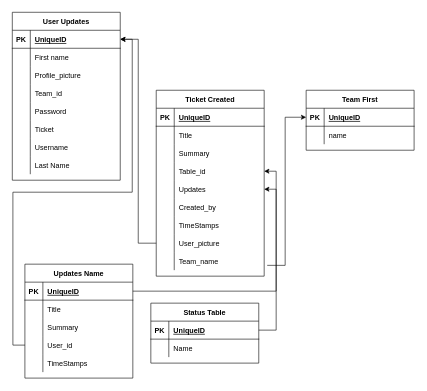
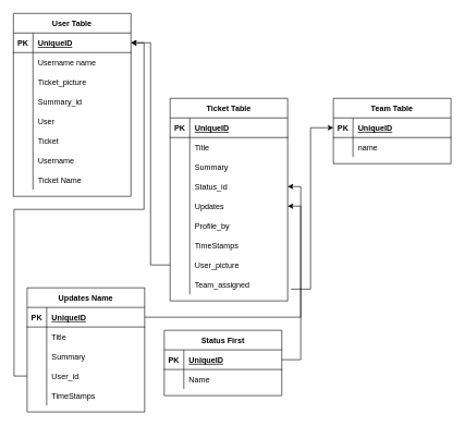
- <mxCell id="2" value="User Updates" style="shape=table;startSize=30;container=1;collapsible=1;childLayout=tableLayout;fixedRows=1;rowLines=0;fontStyle=1;align=center;resizeLast=1;" parent="1" vertex="1"><mxGeometry x="20" y="20" width="180" height="280" as="geometry" /></mxCell>
+ <mxCell id="2" value="User Table" style="shape=table;startSize=30;container=1;collapsible=1;childLayout=tableLayout;fixedRows=1;rowLines=0;fontStyle=1;align=center;resizeLast=1;" parent="1" vertex="1"><mxGeometry x="20" y="20" width="180" height="280" as="geometry" /></mxCell>
- <mxCell id="8" value="First name" style="shape=partialRectangle;connectable=0;fillColor=none;top=0;left=0;bottom=0;right=0;align=left;spacingLeft=6;overflow=hidden;" parent="6" vertex="1"><mxGeometry x="30" width="150" height="30" as="geometry"><mxRectangle width="150" height="30" as="alternateBounds" /></mxGeometry></mxCell>
+ <mxCell id="8" value="Username name" style="shape=partialRectangle;connectable=0;fillColor=none;top=0;left=0;bottom=0;right=0;align=left;spacingLeft=6;overflow=hidden;" parent="6" vertex="1"><mxGeometry x="30" width="150" height="30" as="geometry"><mxRectangle width="150" height="30" as="alternateBounds" /></mxGeometry></mxCell>
- <mxCell id="11" value="Profile_picture" style="shape=partialRectangle;connectable=0;fillColor=none;top=0;left=0;bottom=0;right=0;align=left;spacingLeft=6;overflow=hidden;" parent="9" vertex="1"><mxGeometry x="30" width="150" height="30" as="geometry"><mxRectangle width="150" height="30" as="alternateBounds" /></mxGeometry></mxCell>
+ <mxCell id="11" value="Ticket_picture" style="shape=partialRectangle;connectable=0;fillColor=none;top=0;left=0;bottom=0;right=0;align=left;spacingLeft=6;overflow=hidden;" parent="9" vertex="1"><mxGeometry x="30" width="150" height="30" as="geometry"><mxRectangle width="150" height="30" as="alternateBounds" /></mxGeometry></mxCell>
- <mxCell id="14" value="Team_id" style="shape=partialRectangle;connectable=0;fillColor=none;top=0;left=0;bottom=0;right=0;align=left;spacingLeft=6;overflow=hidden;" parent="12" vertex="1"><mxGeometry x="30" width="150" height="30" as="geometry"><mxRectangle width="150" height="30" as="alternateBounds" /></mxGeometry></mxCell>
+ <mxCell id="14" value="Summary_id" style="shape=partialRectangle;connectable=0;fillColor=none;top=0;left=0;bottom=0;right=0;align=left;spacingLeft=6;overflow=hidden;" parent="12" vertex="1"><mxGeometry x="30" width="150" height="30" as="geometry"><mxRectangle width="150" height="30" as="alternateBounds" /></mxGeometry></mxCell>
- <mxCell id="28" value="Ticket Created" style="shape=table;startSize=30;container=1;collapsible=1;childLayout=tableLayout;fixedRows=1;rowLines=0;fontStyle=1;align=center;resizeLast=1;" parent="1" vertex="1"><mxGeometry x="260" y="150" width="180" height="310" as="geometry" /></mxCell>
+ <mxCell id="28" value="Ticket Table" style="shape=table;startSize=30;container=1;collapsible=1;childLayout=tableLayout;fixedRows=1;rowLines=0;fontStyle=1;align=center;resizeLast=1;" parent="1" vertex="1"><mxGeometry x="260" y="150" width="180" height="310" as="geometry" /></mxCell>
- <mxCell id="57" value="Team First" style="shape=table;startSize=30;container=1;collapsible=1;childLayout=tableLayout;fixedRows=1;rowLines=0;fontStyle=1;align=center;resizeLast=1;" parent="1" vertex="1"><mxGeometry x="510" y="150" width="180" height="100" as="geometry" /></mxCell>
+ <mxCell id="57" value="Team Table" style="shape=table;startSize=30;container=1;collapsible=1;childLayout=tableLayout;fixedRows=1;rowLines=0;fontStyle=1;align=center;resizeLast=1;" parent="1" vertex="1"><mxGeometry x="510" y="150" width="180" height="100" as="geometry" /></mxCell>
- <mxCell id="17" value="Password" style="shape=partialRectangle;connectable=0;fillColor=none;top=0;left=0;bottom=0;right=0;align=left;spacingLeft=6;overflow=hidden;" parent="15" vertex="1"><mxGeometry x="30" width="150" height="30" as="geometry"><mxRectangle width="150" height="30" as="alternateBounds" /></mxGeometry></mxCell>
+ <mxCell id="17" value="User" style="shape=partialRectangle;connectable=0;fillColor=none;top=0;left=0;bottom=0;right=0;align=left;spacingLeft=6;overflow=hidden;" parent="15" vertex="1"><mxGeometry x="30" width="150" height="30" as="geometry"><mxRectangle width="150" height="30" as="alternateBounds" /></mxGeometry></mxCell>
- <mxCell id="26" value="Last Name" style="shape=partialRectangle;connectable=0;fillColor=none;top=0;left=0;bottom=0;right=0;align=left;spacingLeft=6;overflow=hidden;" parent="24" vertex="1"><mxGeometry x="30" width="150" height="30" as="geometry"><mxRectangle width="150" height="30" as="alternateBounds" /></mxGeometry></mxCell>
+ <mxCell id="26" value="Ticket Name" style="shape=partialRectangle;connectable=0;fillColor=none;top=0;left=0;bottom=0;right=0;align=left;spacingLeft=6;overflow=hidden;" parent="24" vertex="1"><mxGeometry x="30" width="150" height="30" as="geometry"><mxRectangle width="150" height="30" as="alternateBounds" /></mxGeometry></mxCell>
- <mxCell id="40" value="Table_id" style="shape=partialRectangle;connectable=0;fillColor=none;top=0;left=0;bottom=0;right=0;align=left;spacingLeft=6;overflow=hidden;" parent="38" vertex="1"><mxGeometry x="30" width="150" height="30" as="geometry"><mxRectangle width="150" height="30" as="alternateBounds" /></mxGeometry></mxCell>
+ <mxCell id="40" value="Status_id" style="shape=partialRectangle;connectable=0;fillColor=none;top=0;left=0;bottom=0;right=0;align=left;spacingLeft=6;overflow=hidden;" parent="38" vertex="1"><mxGeometry x="30" width="150" height="30" as="geometry"><mxRectangle width="150" height="30" as="alternateBounds" /></mxGeometry></mxCell>
- <mxCell id="46" value="Created_by" style="shape=partialRectangle;connectable=0;fillColor=none;top=0;left=0;bottom=0;right=0;align=left;spacingLeft=6;overflow=hidden;" vertex="1" parent="44"><mxGeometry x="30" width="150" height="30" as="geometry"><mxRectangle width="150" height="30" as="alternateBounds" /></mxGeometry></mxCell>
+ <mxCell id="46" value="Profile_by" style="shape=partialRectangle;connectable=0;fillColor=none;top=0;left=0;bottom=0;right=0;align=left;spacingLeft=6;overflow=hidden;" vertex="1" parent="44"><mxGeometry x="30" width="150" height="30" as="geometry"><mxRectangle width="150" height="30" as="alternateBounds" /></mxGeometry></mxCell>
- <mxCell id="55" value="Team_name" style="shape=partialRectangle;connectable=0;fillColor=none;top=0;left=0;bottom=0;right=0;align=left;spacingLeft=6;overflow=hidden;" parent="53" vertex="1"><mxGeometry x="30" width="150" height="30" as="geometry"><mxRectangle width="150" height="30" as="alternateBounds" /></mxGeometry></mxCell>
+ <mxCell id="55" value="Team_assigned" style="shape=partialRectangle;connectable=0;fillColor=none;top=0;left=0;bottom=0;right=0;align=left;spacingLeft=6;overflow=hidden;" parent="53" vertex="1"><mxGeometry x="30" width="150" height="30" as="geometry"><mxRectangle width="150" height="30" as="alternateBounds" /></mxGeometry></mxCell>
- <mxCell id="64" value="Status Table" style="shape=table;startSize=30;container=1;collapsible=1;childLayout=tableLayout;fixedRows=1;rowLines=0;fontStyle=1;align=center;resizeLast=1;" parent="1" vertex="1"><mxGeometry x="251" y="505" width="180" height="100" as="geometry" /></mxCell>
+ <mxCell id="64" value="Status First" style="shape=table;startSize=30;container=1;collapsible=1;childLayout=tableLayout;fixedRows=1;rowLines=0;fontStyle=1;align=center;resizeLast=1;" parent="1" vertex="1"><mxGeometry x="251" y="505" width="180" height="100" as="geometry" /></mxCell>
